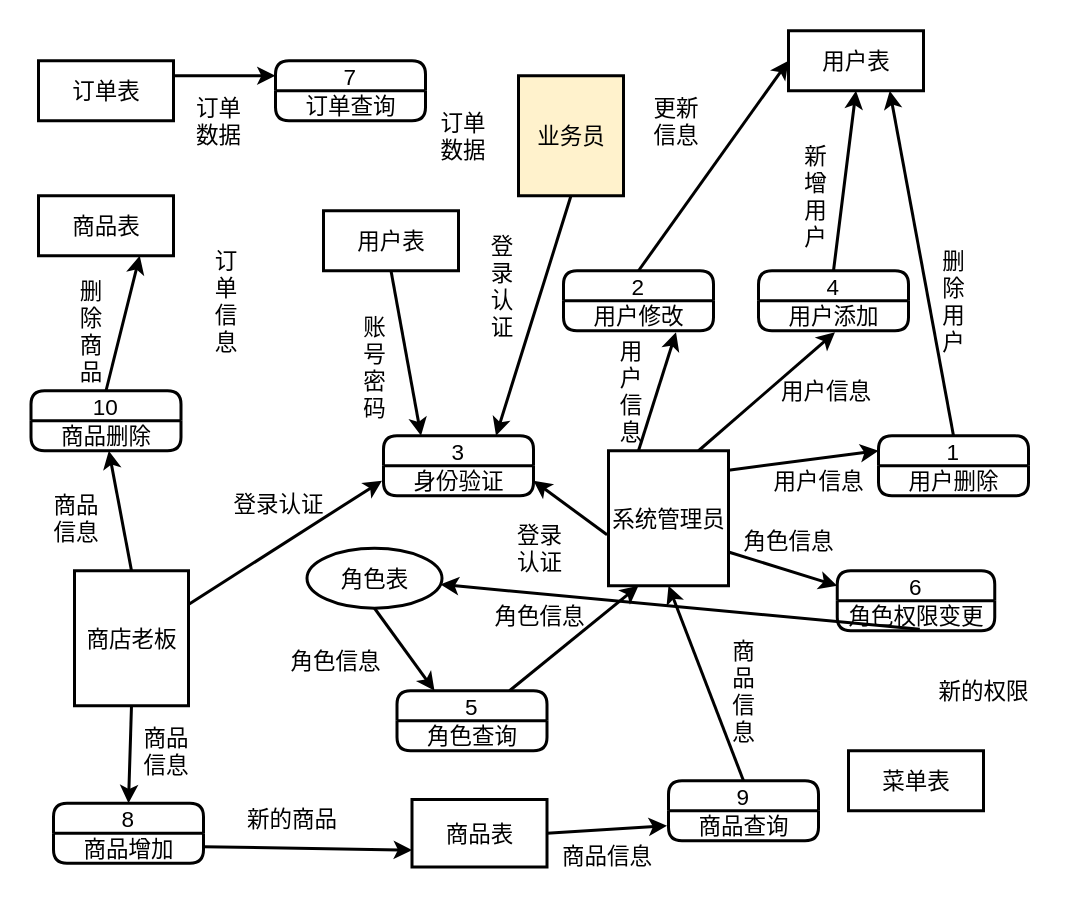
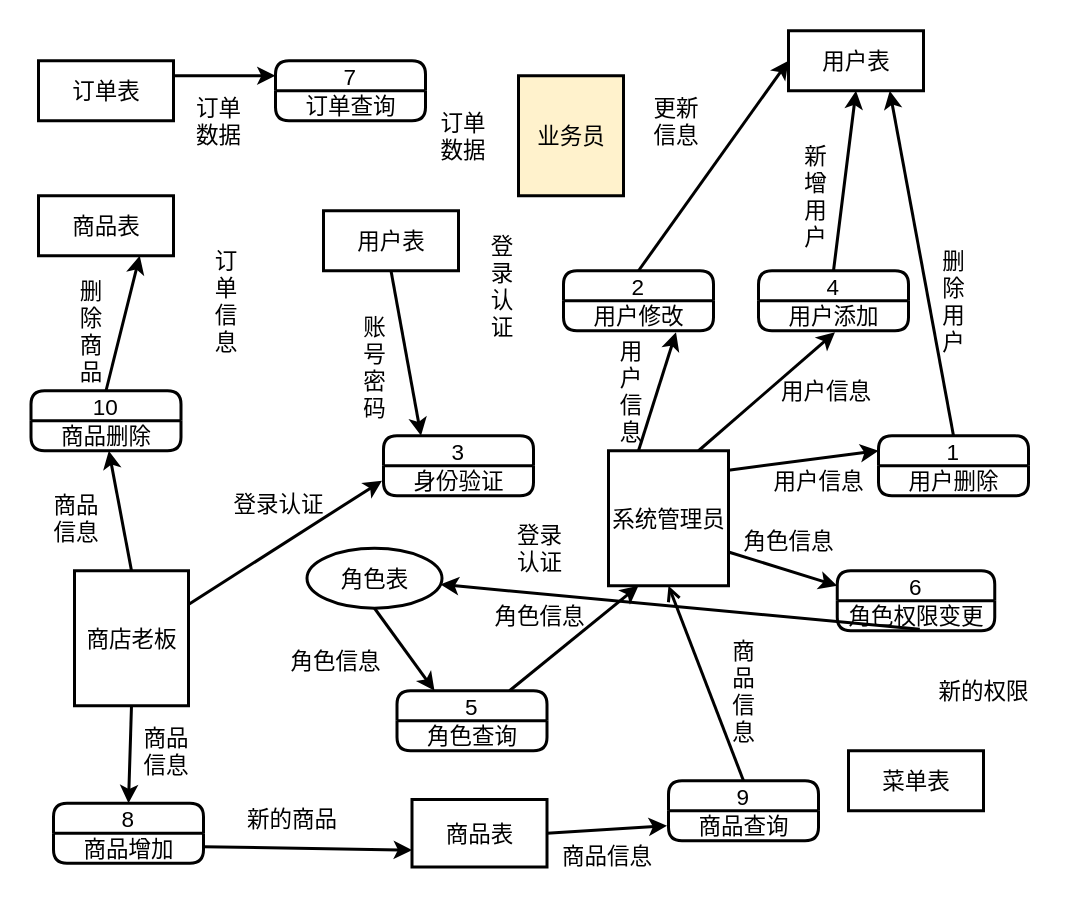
- <mxCell id="51" value="" style="endArrow=classic;html=1;strokeWidth=2;fontSize=15;exitX=0.5;exitY=1;exitDx=0;exitDy=0;entryX=0.75;entryY=0;entryDx=0;entryDy=0;" edge="1" parent="1" source="6" target="9"><mxGeometry width="50" height="50" relative="1" as="geometry"><mxPoint x="275" y="200" as="sourcePoint" /><mxPoint x="325" y="150" as="targetPoint" /></mxGeometry></mxCell>
- <mxCell id="36" value="" style="endArrow=classic;html=1;strokeWidth=2;fontSize=15;exitX=-0.012;exitY=0.622;exitDx=0;exitDy=0;exitPerimeter=0;entryX=1;entryY=0.75;entryDx=0;entryDy=0;" edge="1" parent="1" source="2" target="9"><mxGeometry width="50" height="50" relative="1" as="geometry"><mxPoint x="205" y="270" as="sourcePoint" /><mxPoint x="255" y="220" as="targetPoint" /></mxGeometry></mxCell>
- <mxCell id="43" value="" style="endArrow=classic;html=1;strokeWidth=2;fontSize=15;entryX=0.5;entryY=1;entryDx=0;entryDy=0;exitX=0.5;exitY=0;exitDx=0;exitDy=0;" edge="1" parent="1" source="21" target="2"><mxGeometry width="50" height="50" relative="1" as="geometry"><mxPoint x="415" y="610" as="sourcePoint" /><mxPoint x="465" y="560" as="targetPoint" /></mxGeometry></mxCell>
+ <mxCell id="43" value="" style="endArrow=open;html=1;strokeWidth=2;fontSize=15;entryX=0.5;entryY=1;entryDx=0;entryDy=0;exitX=0.5;exitY=0;exitDx=0;exitDy=0;" edge="1" parent="1" source="21" target="2"><mxGeometry width="50" height="50" relative="1" as="geometry"><mxPoint x="415" y="610" as="sourcePoint" /><mxPoint x="465" y="560" as="targetPoint" /></mxGeometry></mxCell>
